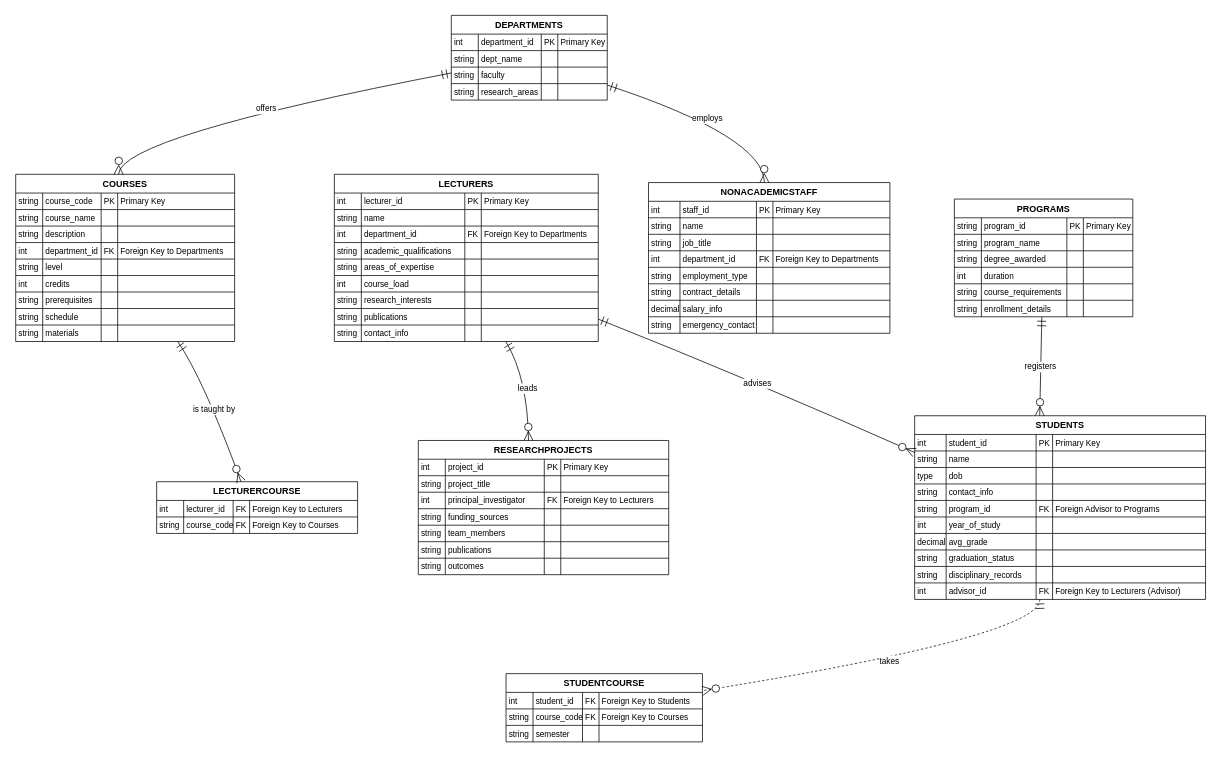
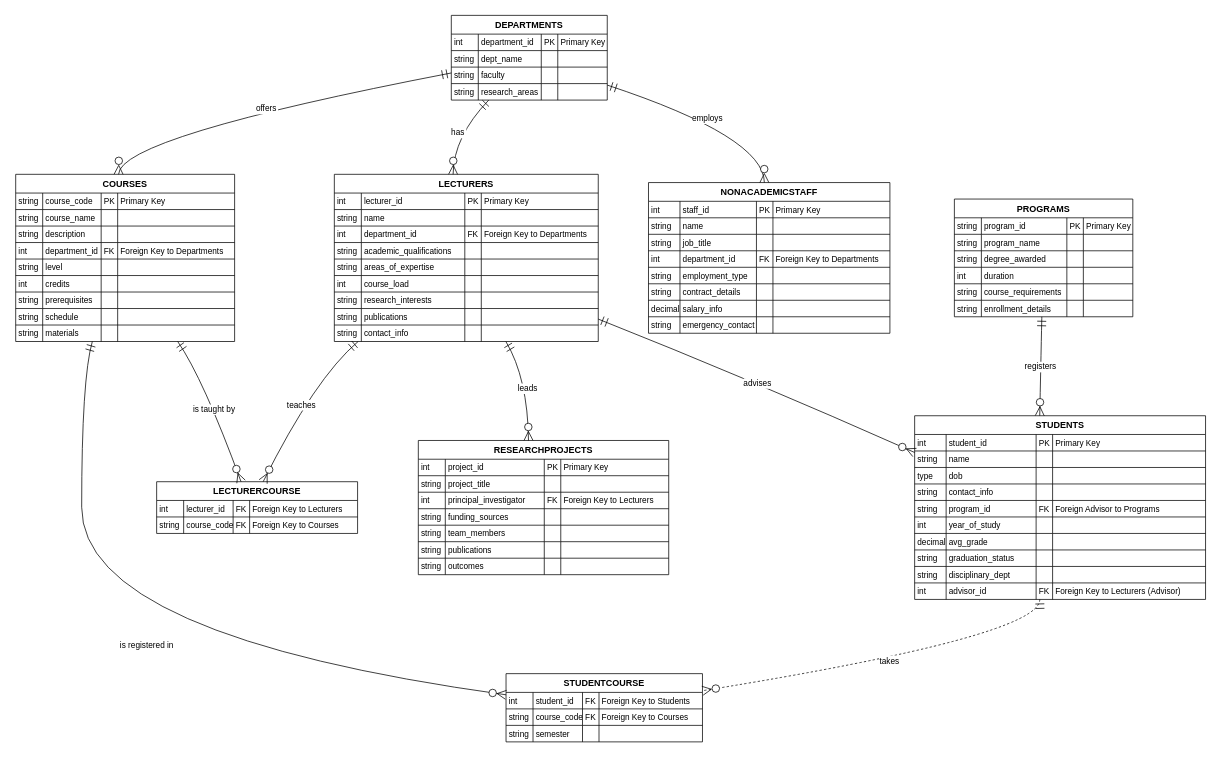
+ <mxCell id="301" value="has" style="curved=1;startArrow=ERmandOne;startSize=10;;endArrow=ERzeroToMany;endSize=10;;exitX=0.24;exitY=1;entryX=0.45;entryY=0;rounded=0;" edge="1" parent="1" source="2" target="54"><mxGeometry relative="1" as="geometry"><Array as="points"><mxPoint x="604" y="182" /></Array></mxGeometry></mxCell>
+ <mxCell id="308" value="teaches" style="curved=1;startArrow=ERmandOne;startSize=10;;endArrow=ERzeroToMany;endSize=10;;exitX=0.09;exitY=1;entryX=0.53;entryY=0;rounded=0;" edge="1" parent="1" source="54" target="254"><mxGeometry relative="1" as="geometry"><Array as="points"><mxPoint x="419" y="504" /></Array></mxGeometry></mxCell>
- <mxCell id="230" value="disciplinary_records" style="shape=partialRectangle;connectable=0;fillColor=none;top=0;left=0;bottom=0;right=0;align=left;spacingLeft=2;overflow=hidden;fontSize=11;" vertex="1" parent="228"><mxGeometry x="42" width="120" height="22" as="geometry"><mxRectangle width="120" height="22" as="alternateBounds" /></mxGeometry></mxCell>
+ <mxCell id="230" value="disciplinary_dept" style="shape=partialRectangle;connectable=0;fillColor=none;top=0;left=0;bottom=0;right=0;align=left;spacingLeft=2;overflow=hidden;fontSize=11;" vertex="1" parent="228"><mxGeometry x="42" width="120" height="22" as="geometry"><mxRectangle width="120" height="22" as="alternateBounds" /></mxGeometry></mxCell>
+ <mxCell id="307" value="is registered in" style="curved=1;startArrow=ERmandOne;startSize=10;;endArrow=ERzeroToMany;endSize=10;;exitX=0.35;exitY=1;entryX=0;entryY=0.31;rounded=0;" edge="1" parent="1" source="141" target="238"><mxGeometry relative="1" as="geometry"><Array as="points"><mxPoint x="108" y="504" /><mxPoint x="108" y="848" /></Array></mxGeometry></mxCell>
